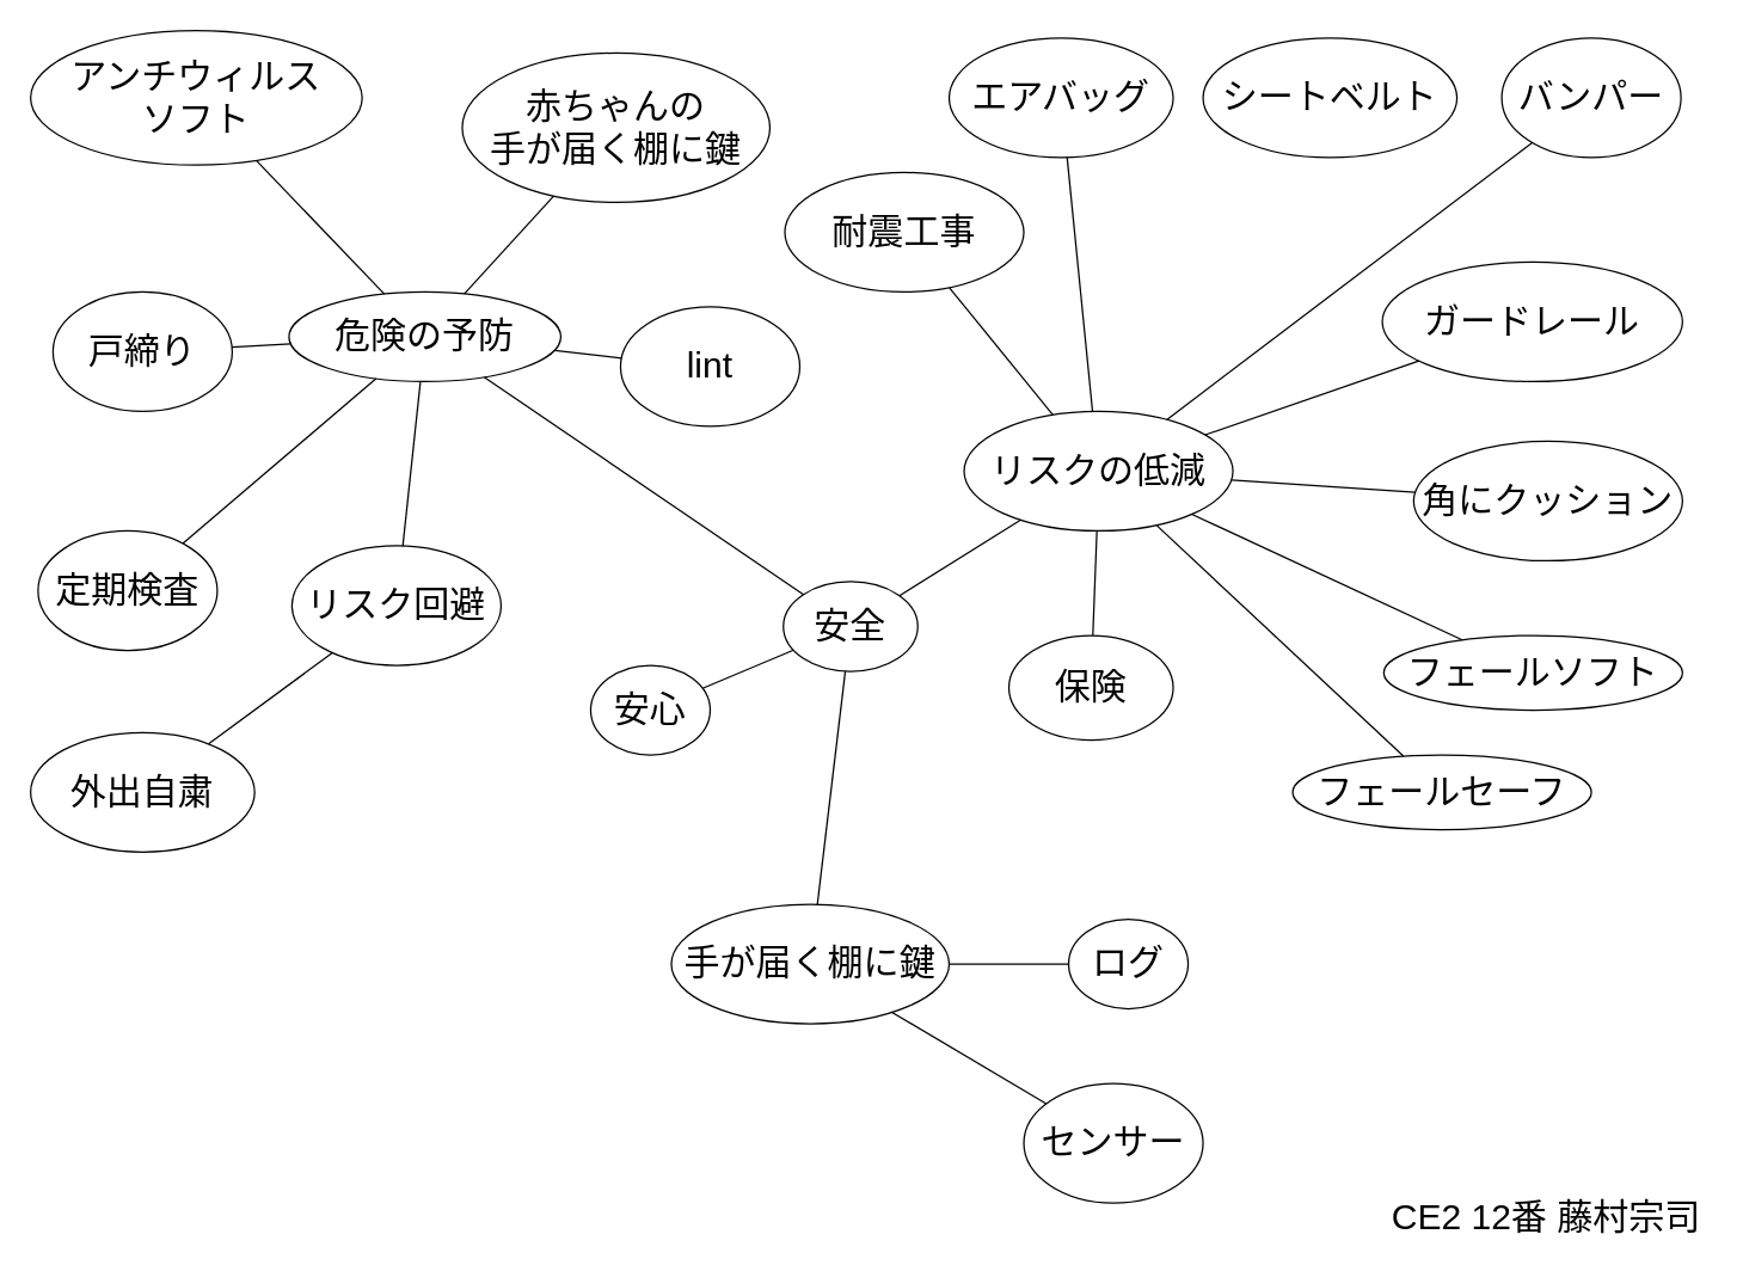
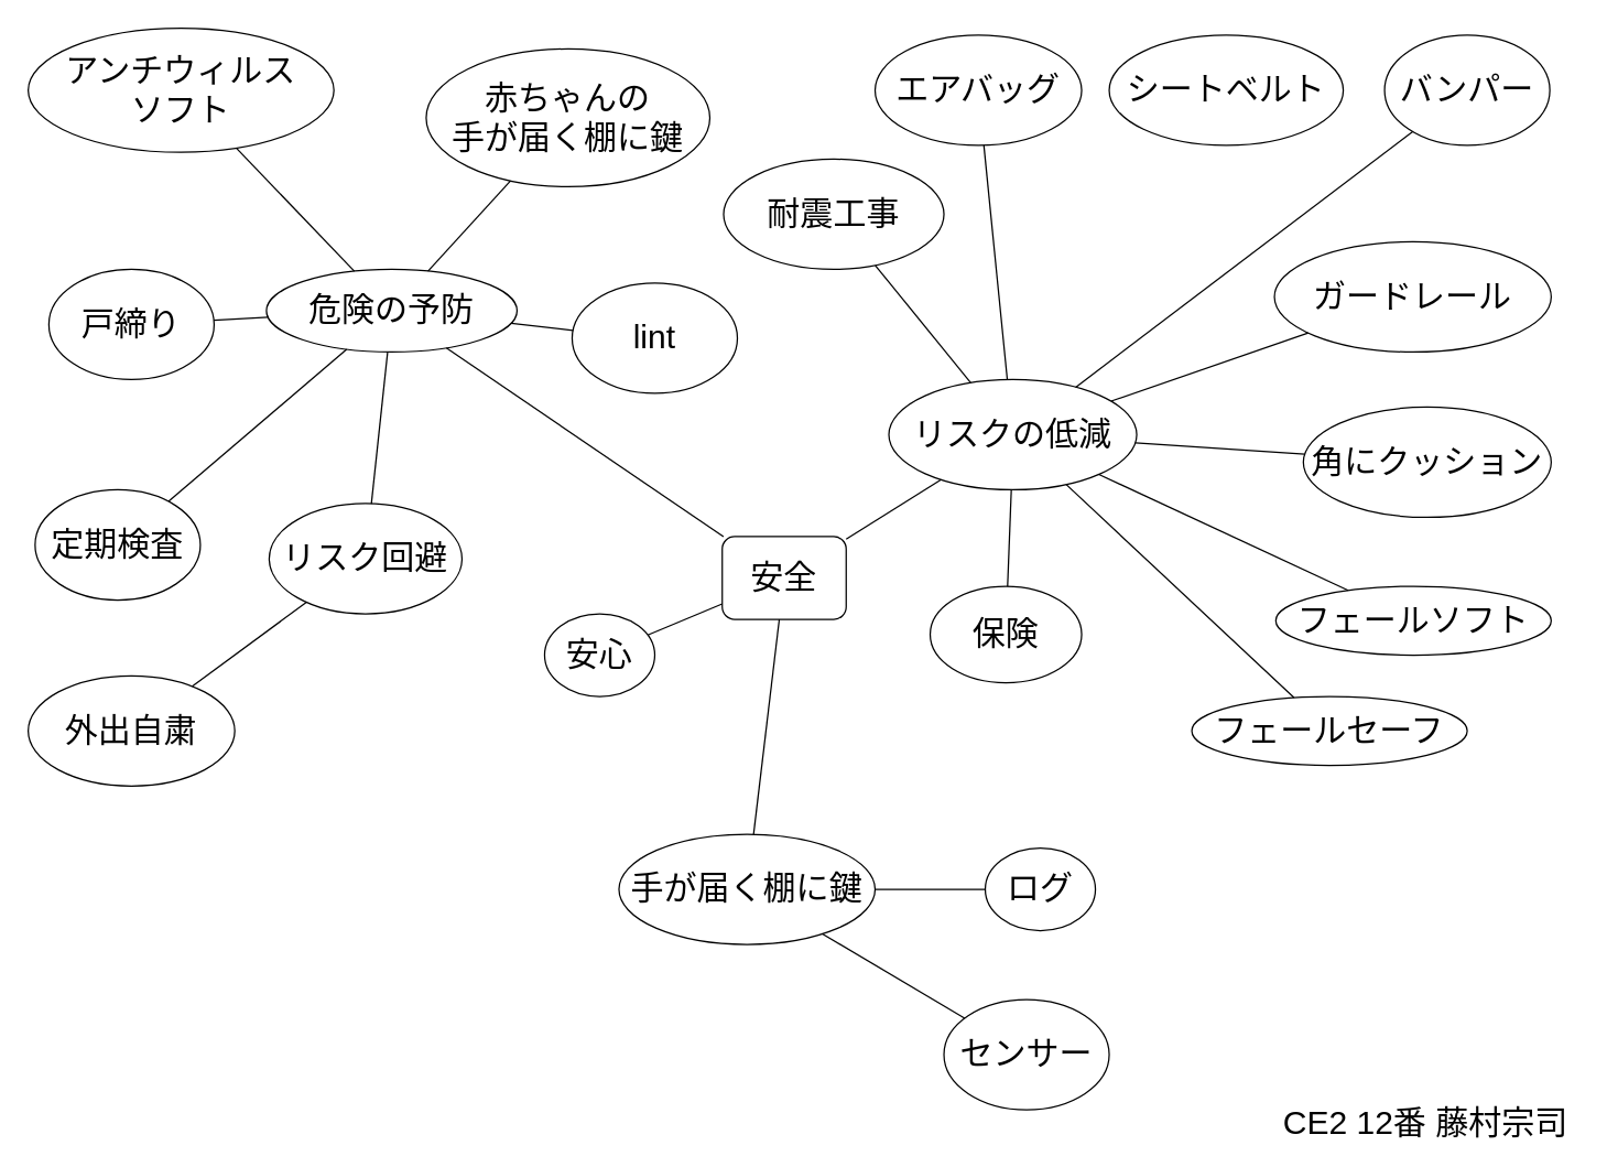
- <mxCell id="2" value="安全" style="ellipse;whiteSpace=wrap;html=1;fontSize=24;" vertex="1" parent="1"><mxGeometry x="524" y="389" width="90" height="60" as="geometry" /></mxCell>
+ <mxCell id="2" value="安全" style="whiteSpace=wrap;html=1;fontSize=24;rounded=1;" vertex="1" parent="1"><mxGeometry x="524" y="389" width="90" height="60" as="geometry" /></mxCell>
